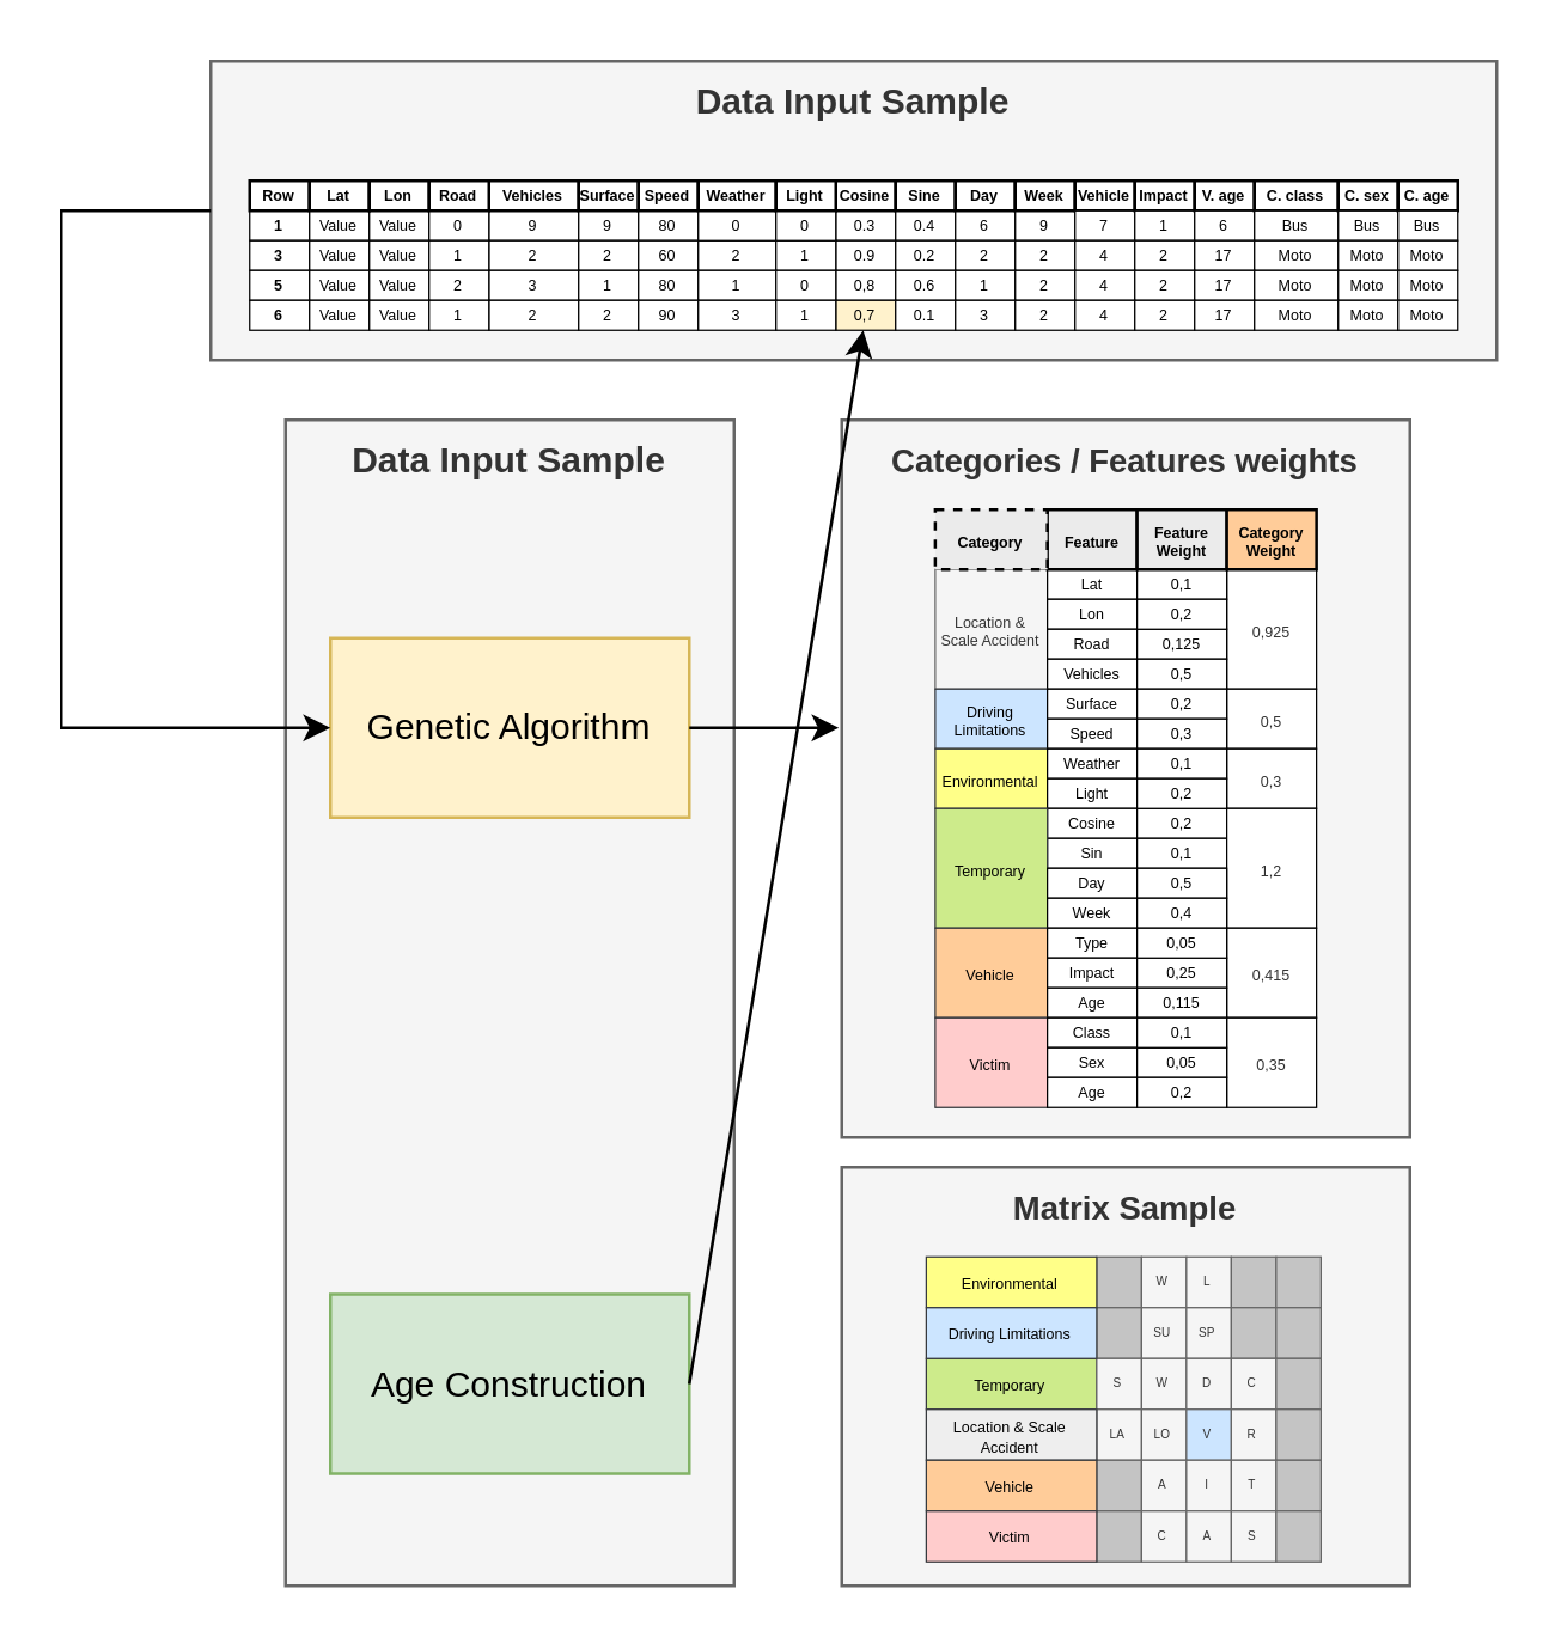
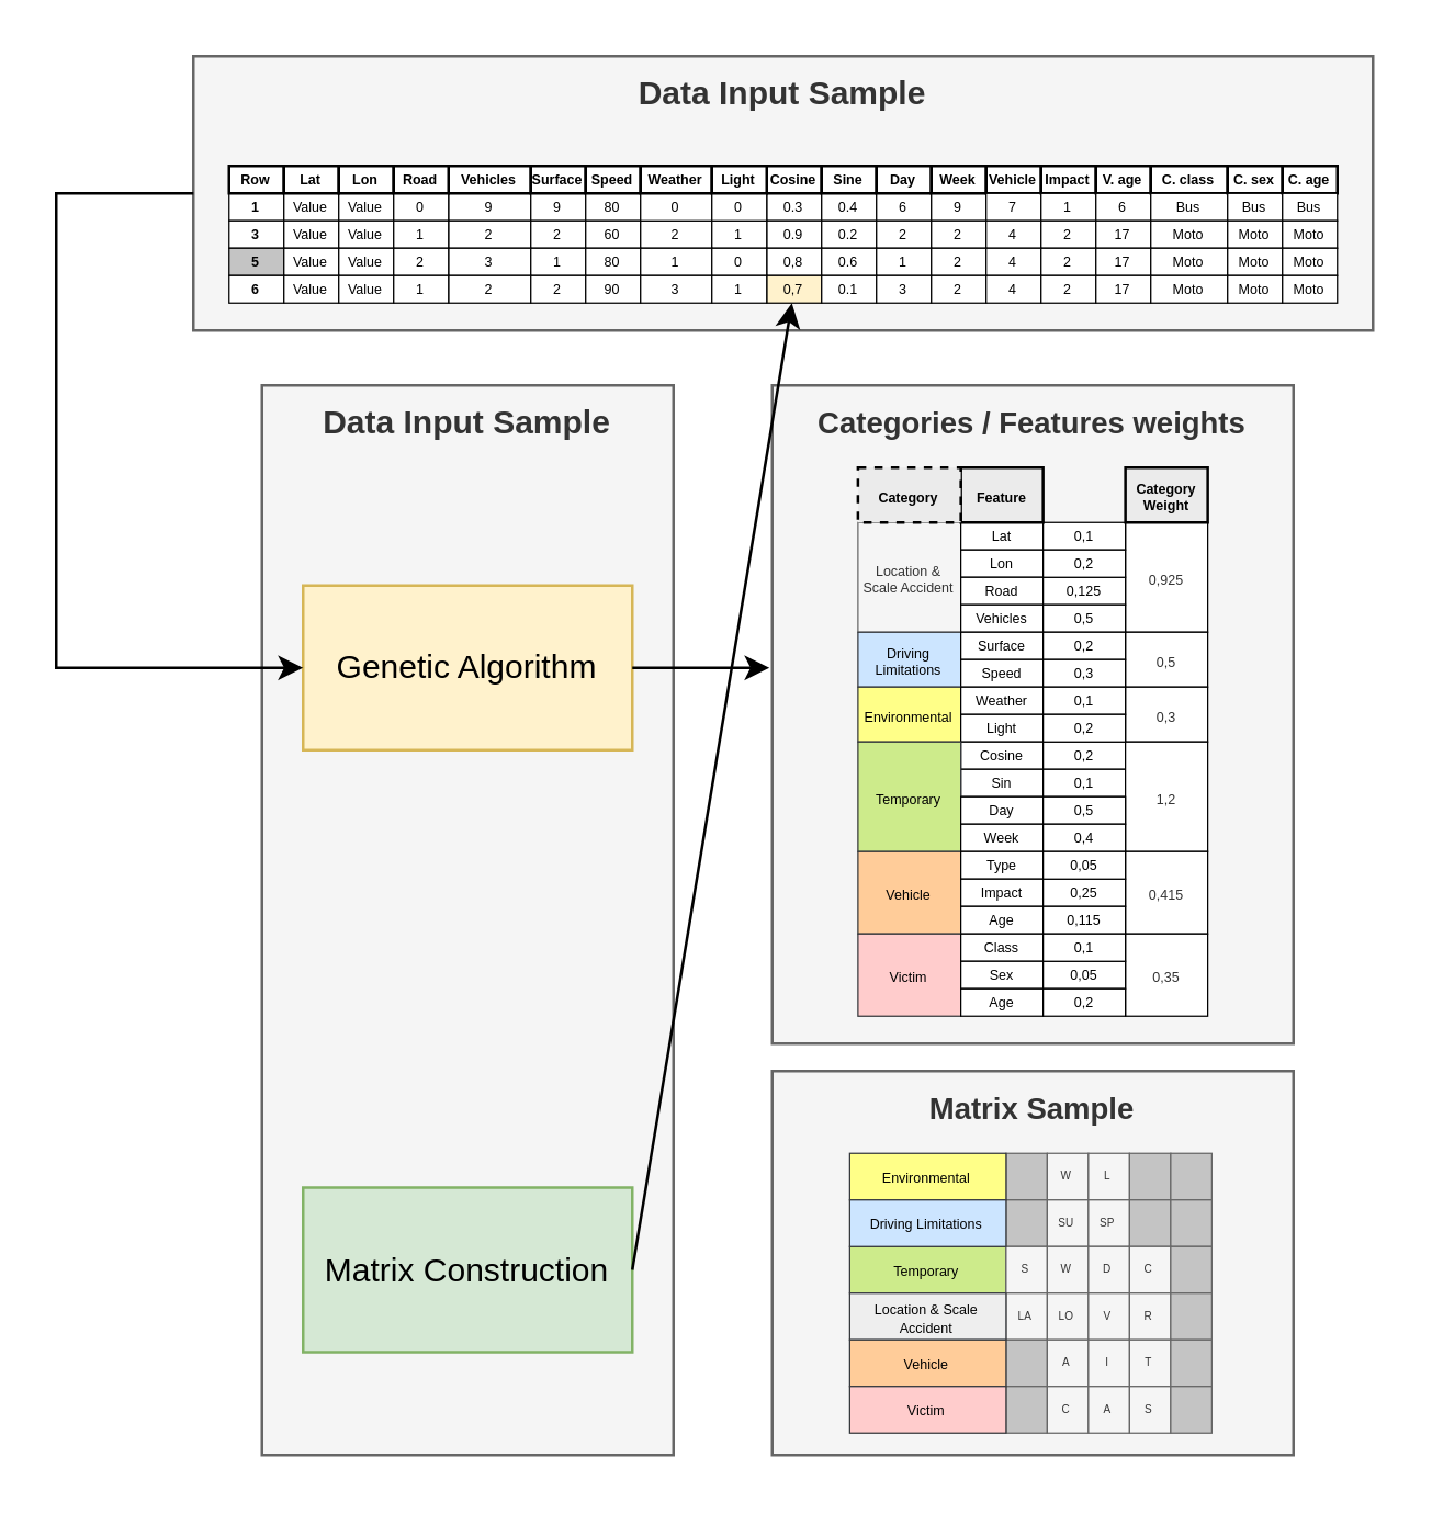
- <mxCell id="63" value="&lt;b&gt;5&lt;/b&gt;" style="rounded=0;whiteSpace=wrap;html=1;strokeWidth=0.5;align=center;verticalAlign=bottom;fontSize=5;" parent="1" vertex="1"><mxGeometry x="83" y="90" width="20" height="10" as="geometry" /></mxCell>
+ <mxCell id="63" value="&lt;b&gt;5&lt;/b&gt;" style="rounded=0;whiteSpace=wrap;html=1;strokeWidth=0.5;align=center;verticalAlign=bottom;fontSize=5;fillColor=#c4c4c4;" parent="1" vertex="1"><mxGeometry x="83" y="90" width="20" height="10" as="geometry" /></mxCell>
- <mxCell id="152" value="&lt;font style=&quot;font-size: 5px;&quot;&gt;&lt;b&gt;Feature Weight&lt;/b&gt;&lt;/font&gt;" style="rounded=0;whiteSpace=wrap;html=1;strokeWidth=1;align=center;verticalAlign=middle;fontSize=5;fillColor=#EBEBEB;" parent="1" vertex="1"><mxGeometry x="379.75" y="170" width="30" height="20" as="geometry" /></mxCell>
- <mxCell id="153" value="&lt;font style=&quot;font-size: 5px;&quot;&gt;&lt;b&gt;Category Weight&lt;/b&gt;&lt;/font&gt;" style="rounded=0;whiteSpace=wrap;html=1;strokeWidth=1;align=center;verticalAlign=middle;fontSize=5;fillColor=#ffcc99;" parent="1" vertex="1"><mxGeometry x="409.75" y="170" width="30" height="20" as="geometry" /></mxCell>
+ <mxCell id="153" value="&lt;font style=&quot;font-size: 5px;&quot;&gt;&lt;b&gt;Category Weight&lt;/b&gt;&lt;/font&gt;" style="rounded=0;whiteSpace=wrap;html=1;strokeWidth=1;align=center;verticalAlign=middle;fontSize=5;fillColor=#EBEBEB;" parent="1" vertex="1"><mxGeometry x="409.75" y="170" width="30" height="20" as="geometry" /></mxCell>
- <mxCell id="104" value="Age Construction" style="rounded=0;whiteSpace=wrap;html=1;fillColor=#d5e8d4;strokeColor=#82b366;" parent="1" vertex="1"><mxGeometry x="110" y="432.5" width="120" height="60" as="geometry" /></mxCell>
+ <mxCell id="104" value="Matrix Construction" style="rounded=0;whiteSpace=wrap;html=1;fillColor=#d5e8d4;strokeColor=#82b366;" parent="1" vertex="1"><mxGeometry x="110" y="432.5" width="120" height="60" as="geometry" /></mxCell>
- <mxCell id="121" value="&lt;font style=&quot;font-size: 4px;&quot;&gt;V&lt;/font&gt;" style="rounded=0;whiteSpace=wrap;html=1;verticalAlign=middle;fillColor=#cce5ff;fontColor=#333333;strokeColor=#666666;strokeWidth=0.5;direction=south;align=center;fontSize=4;" parent="1" vertex="1"><mxGeometry x="396.25" y="471" width="15" height="17" as="geometry" /></mxCell>
+ <mxCell id="121" value="&lt;font style=&quot;font-size: 4px;&quot;&gt;V&lt;/font&gt;" style="rounded=0;whiteSpace=wrap;html=1;verticalAlign=middle;fillColor=#f5f5f5;fontColor=#333333;strokeColor=#666666;strokeWidth=0.5;direction=south;align=center;fontSize=4;" parent="1" vertex="1"><mxGeometry x="396.25" y="471" width="15" height="17" as="geometry" /></mxCell>
